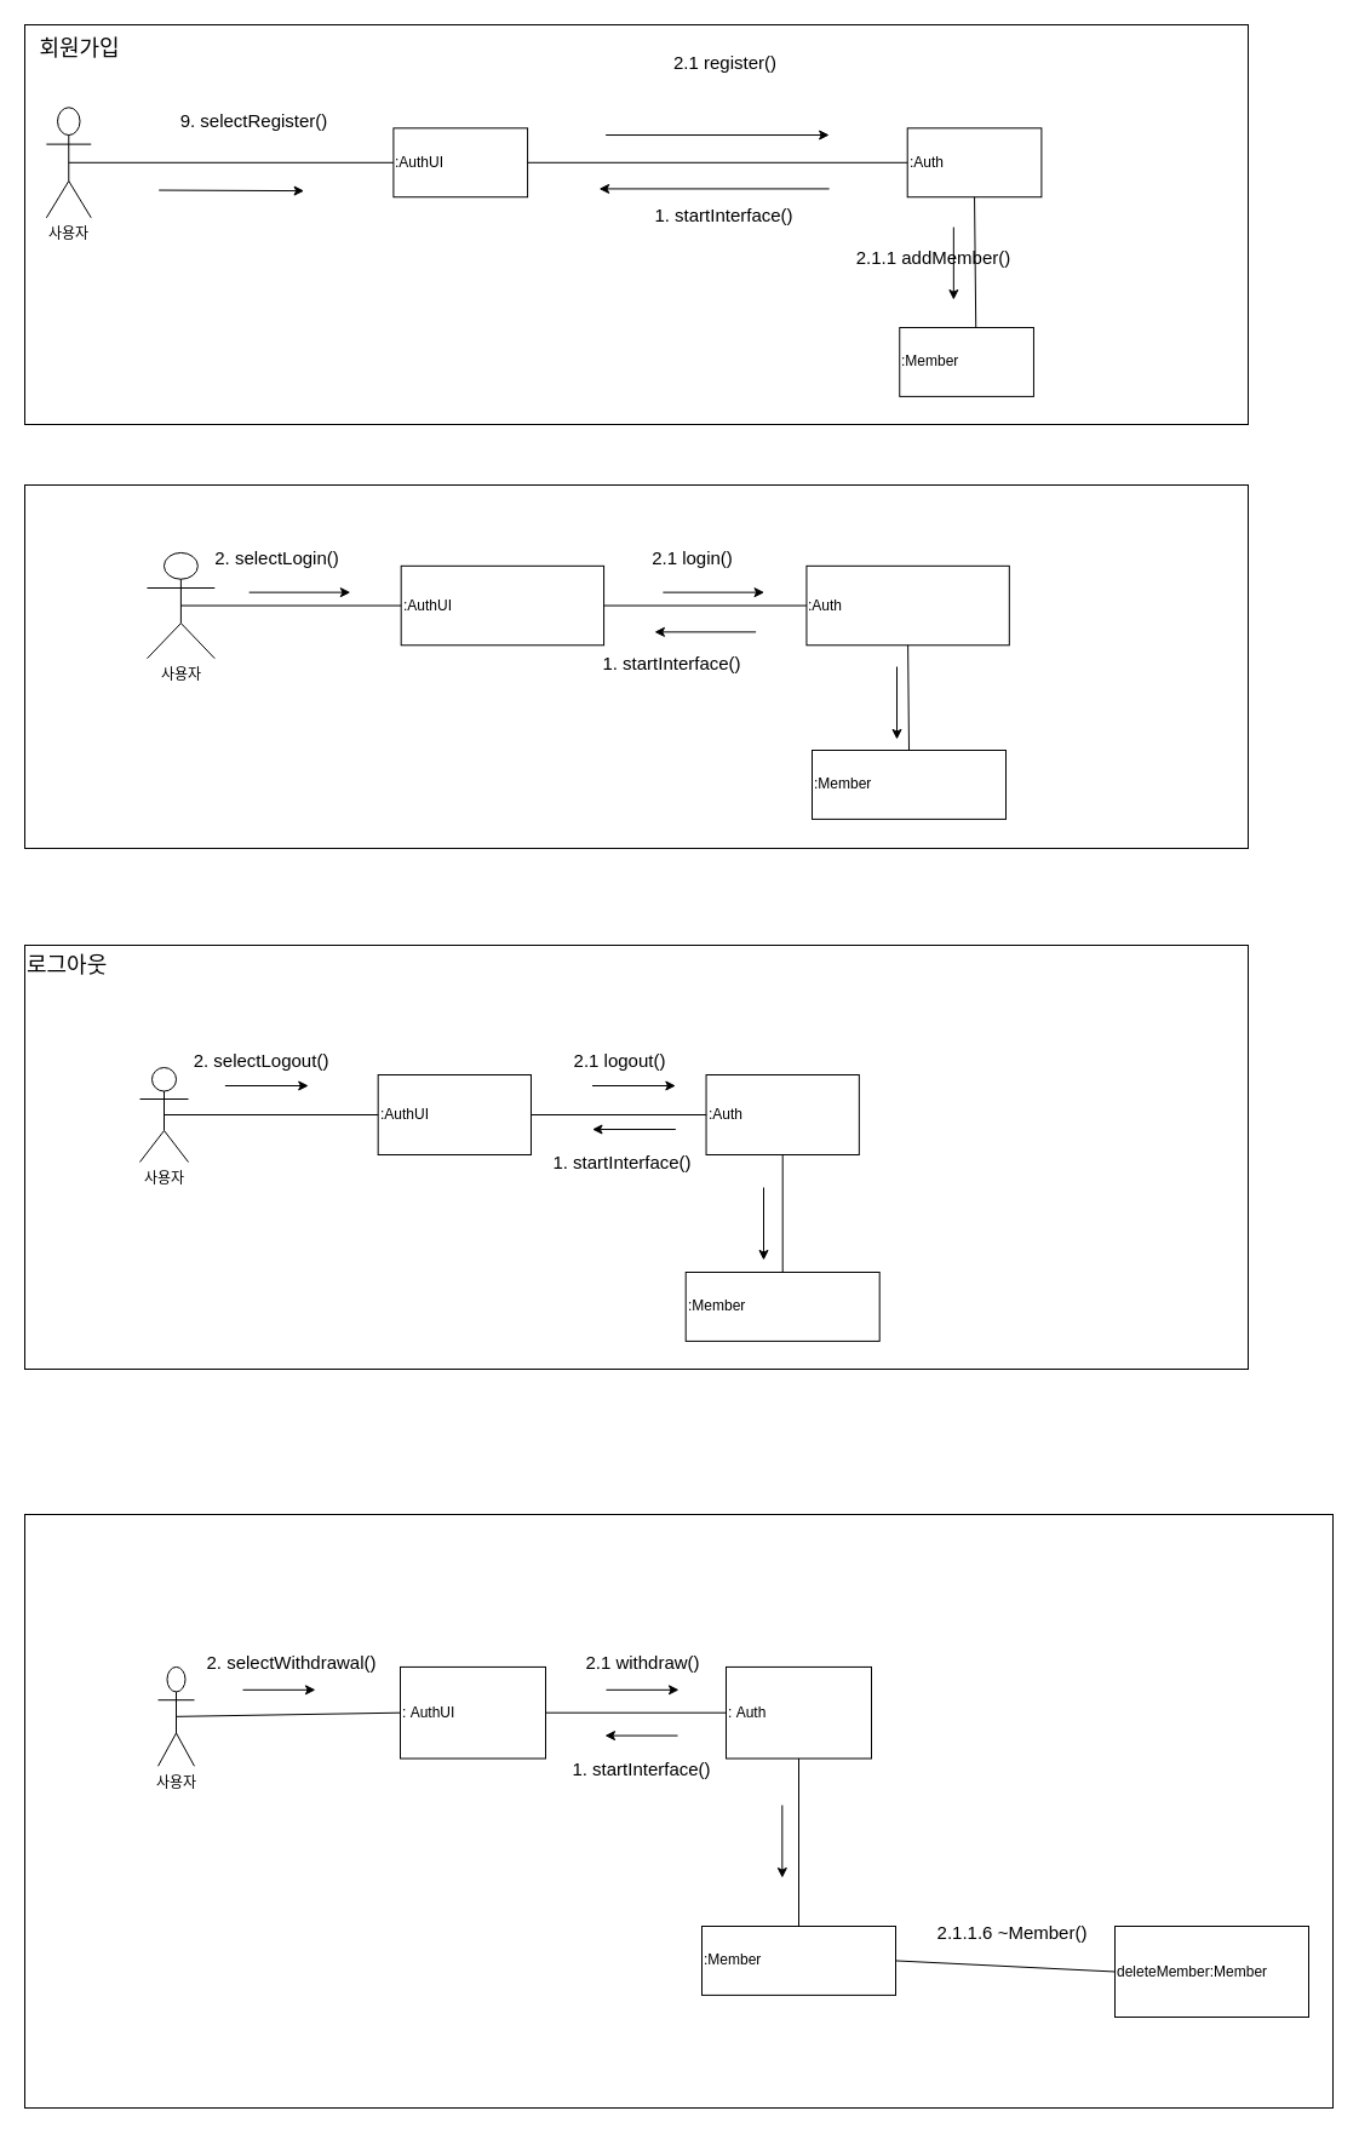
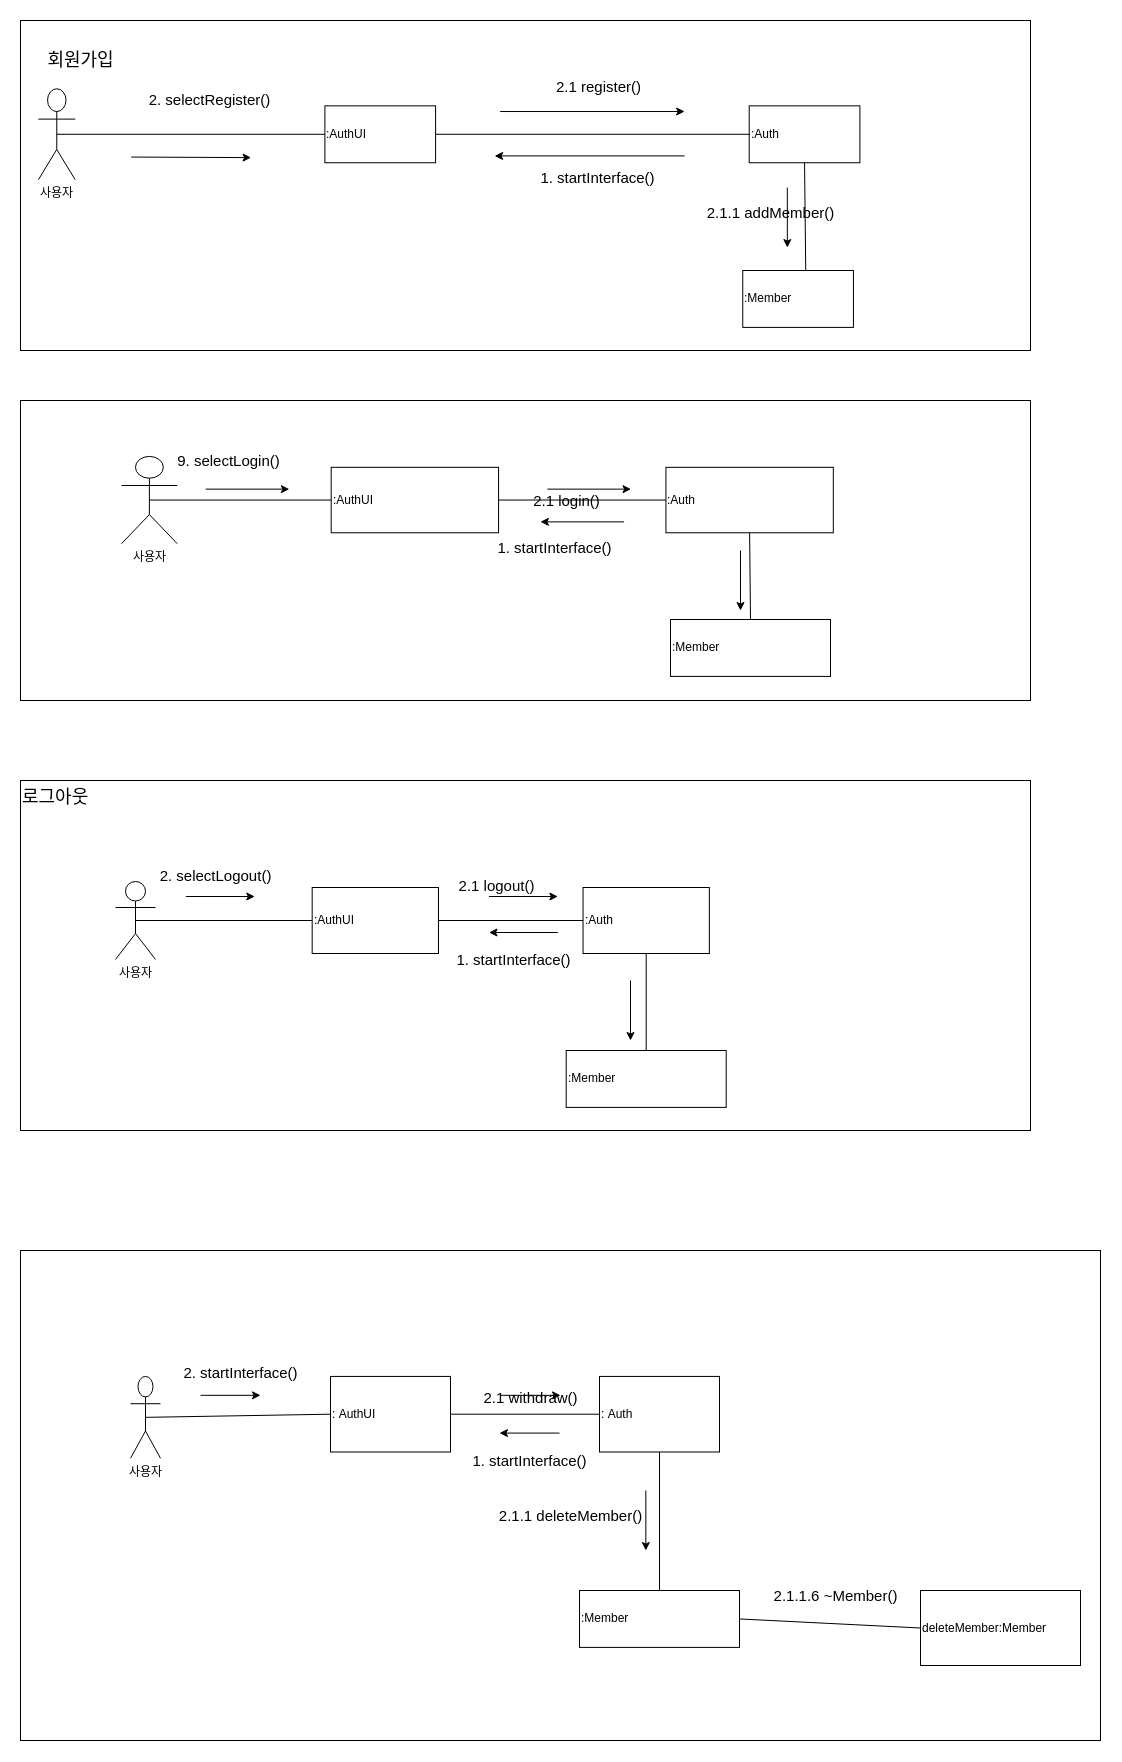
- <mxCell id="75" value="&lt;font style=&quot;font-size: 18px;&quot;&gt;회원가입&lt;/font&gt;" style="text;html=1;align=center;verticalAlign=middle;resizable=0;points=[];autosize=1;strokeColor=none;fillColor=none;" parent="58" vertex="1"><mxGeometry width="90" height="40" as="geometry" /></mxCell>
+ <mxCell id="75" value="&lt;font style=&quot;font-size: 18px;&quot;&gt;회원가입&lt;/font&gt;" style="text;html=1;align=center;verticalAlign=middle;resizable=0;points=[];autosize=1;strokeColor=none;fillColor=none;" parent="58" vertex="1"><mxGeometry x="15" y="20" width="90" height="40" as="geometry" /></mxCell>
- <mxCell id="71" value="&lt;font style=&quot;font-size: 15px;&quot;&gt;2.1 register()&lt;/font&gt;" style="text;html=1;align=center;verticalAlign=middle;resizable=0;points=[];autosize=1;strokeColor=none;fillColor=none;" parent="58" vertex="1"><mxGeometry x="523.405" y="16" width="110" height="30" as="geometry" /></mxCell>
+ <mxCell id="71" value="&lt;font style=&quot;font-size: 15px;&quot;&gt;2.1 register()&lt;/font&gt;" style="text;html=1;align=center;verticalAlign=middle;resizable=0;points=[];autosize=1;strokeColor=none;fillColor=none;" parent="58" vertex="1"><mxGeometry x="523.405" y="51" width="110" height="30" as="geometry" /></mxCell>
- <mxCell id="70" value="&lt;font style=&quot;font-size: 15px;&quot;&gt;9. selectRegister()&lt;/font&gt;" style="text;html=1;align=center;verticalAlign=middle;resizable=0;points=[];autosize=1;strokeColor=none;fillColor=none;" parent="58" vertex="1"><mxGeometry x="113.611" y="64.14" width="150" height="30" as="geometry" /></mxCell>
+ <mxCell id="70" value="&lt;font style=&quot;font-size: 15px;&quot;&gt;2. selectRegister()&lt;/font&gt;" style="text;html=1;align=center;verticalAlign=middle;resizable=0;points=[];autosize=1;strokeColor=none;fillColor=none;" parent="58" vertex="1"><mxGeometry x="113.611" y="64.14" width="150" height="30" as="geometry" /></mxCell>
- <mxCell id="51" value="&lt;font style=&quot;font-size: 15px;&quot;&gt;2. selectLogin()&lt;/font&gt;" style="text;html=1;align=center;verticalAlign=middle;resizable=0;points=[];autosize=1;strokeColor=none;fillColor=none;" parent="43" vertex="1"><mxGeometry x="55.79" width="130" height="30" as="geometry" /></mxCell>
+ <mxCell id="51" value="&lt;font style=&quot;font-size: 15px;&quot;&gt;9. selectLogin()&lt;/font&gt;" style="text;html=1;align=center;verticalAlign=middle;resizable=0;points=[];autosize=1;strokeColor=none;fillColor=none;" parent="43" vertex="1"><mxGeometry x="55.79" width="130" height="30" as="geometry" /></mxCell>
- <mxCell id="54" value="&lt;font style=&quot;font-size: 15px;&quot;&gt;2.1 login()&lt;/font&gt;" style="text;html=1;align=center;verticalAlign=middle;resizable=0;points=[];autosize=1;strokeColor=none;fillColor=none;" parent="43" vertex="1"><mxGeometry x="418.429" width="90" height="30" as="geometry" /></mxCell>
+ <mxCell id="54" value="&lt;font style=&quot;font-size: 15px;&quot;&gt;2.1 login()&lt;/font&gt;" style="text;html=1;align=center;verticalAlign=middle;resizable=0;points=[];autosize=1;strokeColor=none;fillColor=none;" parent="43" vertex="1"><mxGeometry x="413.429" y="40" width="90" height="30" as="geometry" /></mxCell>
- <mxCell id="36" value="&lt;font style=&quot;font-size: 15px;&quot;&gt;2.1 logout()&lt;/font&gt;" style="text;html=1;align=center;verticalAlign=middle;resizable=0;points=[];autosize=1;strokeColor=none;fillColor=none;" parent="25" vertex="1"><mxGeometry x="355.926" width="100" height="30" as="geometry" /></mxCell>
+ <mxCell id="36" value="&lt;font style=&quot;font-size: 15px;&quot;&gt;2.1 logout()&lt;/font&gt;" style="text;html=1;align=center;verticalAlign=middle;resizable=0;points=[];autosize=1;strokeColor=none;fillColor=none;" parent="25" vertex="1"><mxGeometry x="340.926" y="10" width="100" height="30" as="geometry" /></mxCell>
- <mxCell id="14" value="&lt;font style=&quot;font-size: 15px;&quot;&gt;2. selectWithdrawal()&lt;/font&gt;" style="text;html=1;align=center;verticalAlign=middle;resizable=0;points=[];autosize=1;strokeColor=none;fillColor=none;" parent="4" vertex="1"><mxGeometry x="40" width="160" height="30" as="geometry" /></mxCell>
+ <mxCell id="14" value="&lt;font style=&quot;font-size: 15px;&quot;&gt;2. startInterface()&lt;/font&gt;" style="text;html=1;align=center;verticalAlign=middle;resizable=0;points=[];autosize=1;strokeColor=none;fillColor=none;" parent="4" vertex="1"><mxGeometry x="40" width="160" height="30" as="geometry" /></mxCell>
- <mxCell id="15" value="&lt;font style=&quot;font-size: 15px;&quot;&gt;2.1 withdraw()&lt;/font&gt;" style="text;html=1;align=center;verticalAlign=middle;resizable=0;points=[];autosize=1;strokeColor=none;fillColor=none;" parent="4" vertex="1"><mxGeometry x="350" width="120" height="30" as="geometry" /></mxCell>
+ <mxCell id="15" value="&lt;font style=&quot;font-size: 15px;&quot;&gt;2.1 withdraw()&lt;/font&gt;" style="text;html=1;align=center;verticalAlign=middle;resizable=0;points=[];autosize=1;strokeColor=none;fillColor=none;" parent="4" vertex="1"><mxGeometry x="350" y="25" width="120" height="30" as="geometry" /></mxCell>
+ <mxCell id="18" value="&lt;font style=&quot;font-size: 15px;&quot;&gt;2.1.1 deleteMember()&lt;/font&gt;" style="text;html=1;align=center;verticalAlign=middle;resizable=0;points=[];autosize=1;strokeColor=none;fillColor=none;" parent="2" vertex="1"><mxGeometry x="465.004" y="249.999" width="170" height="30" as="geometry" /></mxCell>
